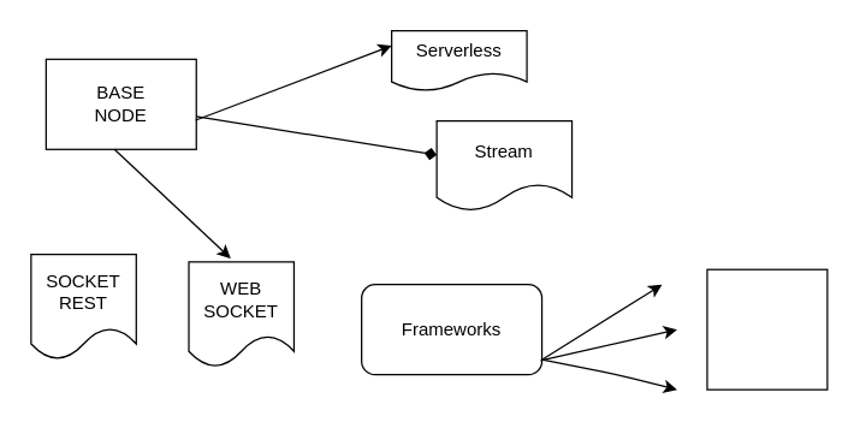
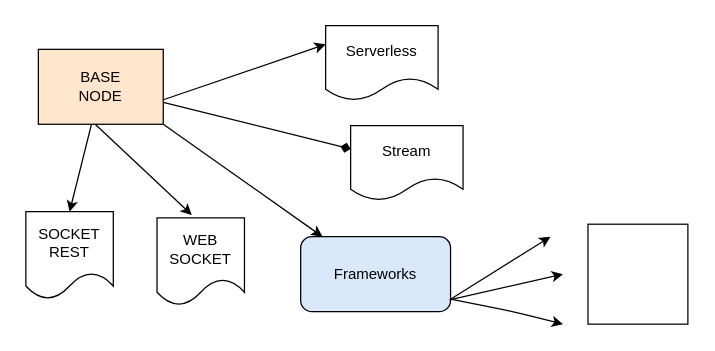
- <mxCell id="4" value="Serverless" style="shape=document;whiteSpace=wrap;html=1;boundedLbl=1;" parent="1" vertex="1"><mxGeometry x="260" y="20" width="90" height="40" as="geometry" /></mxCell>
+ <mxCell id="4" value="Serverless" style="shape=document;whiteSpace=wrap;html=1;boundedLbl=1;" parent="1" vertex="1"><mxGeometry x="260" y="20" width="90" height="60" as="geometry" /></mxCell>
- <mxCell id="2" value="BASE&lt;br&gt;NODE" style="rounded=0;whiteSpace=wrap;html=1;" parent="1" vertex="1"><mxGeometry x="30" y="39" width="100" height="60" as="geometry" /></mxCell>
+ <mxCell id="2" value="BASE&lt;br&gt;NODE" style="rounded=0;whiteSpace=wrap;html=1;fillColor=#ffe6cc;" parent="1" vertex="1"><mxGeometry x="30" y="39" width="100" height="60" as="geometry" /></mxCell>
- <mxCell id="6" value="Stream" style="shape=document;whiteSpace=wrap;html=1;boundedLbl=1;" parent="1" vertex="1"><mxGeometry x="290" y="80" width="90" height="60" as="geometry" /></mxCell>
+ <mxCell id="6" value="Stream" style="shape=document;whiteSpace=wrap;html=1;boundedLbl=1;" parent="1" vertex="1"><mxGeometry x="280" y="100" width="90" height="60" as="geometry" /></mxCell>
+ <mxCell id="7" value="" style="endArrow=classic;html=1;entryX=0.5;entryY=0;entryDx=0;entryDy=0;" parent="1" source="2" target="5" edge="1"><mxGeometry width="50" height="50" relative="1" as="geometry"><mxPoint x="60" y="149" as="sourcePoint" /><mxPoint x="110" y="139" as="targetPoint" /><Array as="points" /></mxGeometry></mxCell>
+ <mxCell id="12" value="" style="endArrow=classic;html=1;exitX=1;exitY=1;exitDx=0;exitDy=0;" parent="1" source="2" target="11" edge="1"><mxGeometry width="50" height="50" relative="1" as="geometry"><mxPoint x="580" y="149" as="sourcePoint" /><mxPoint x="630" y="99" as="targetPoint" /></mxGeometry></mxCell>
- <mxCell id="11" value="Frameworks" style="rounded=1;whiteSpace=wrap;html=1;" parent="1" vertex="1"><mxGeometry x="240" y="189" width="120" height="60" as="geometry" /></mxCell>
+ <mxCell id="11" value="Frameworks" style="rounded=1;whiteSpace=wrap;html=1;fillColor=#dae8fc;" parent="1" vertex="1"><mxGeometry x="240" y="189" width="120" height="60" as="geometry" /></mxCell>
